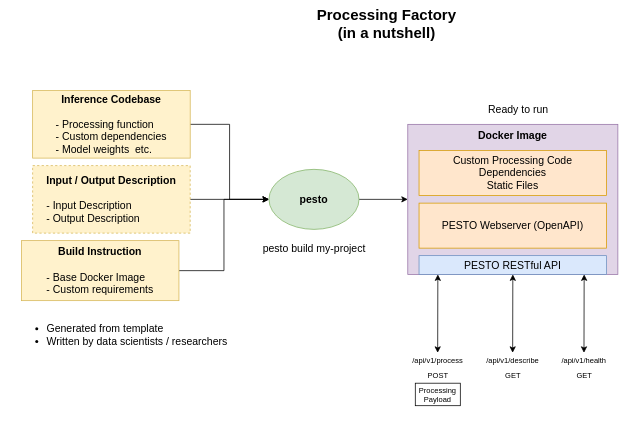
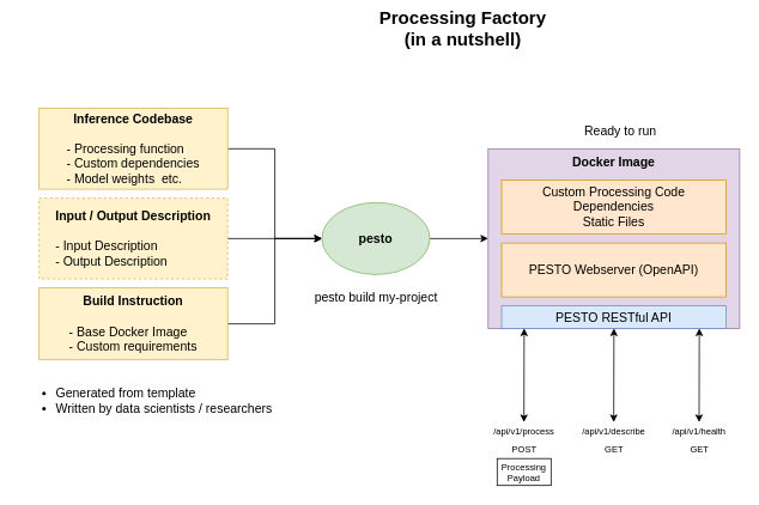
- <mxCell id="8" value="&lt;b style=&quot;font-size: 14px&quot;&gt;Build Instruction&lt;br style=&quot;font-size: 14px&quot;&gt;&lt;br style=&quot;font-size: 14px&quot;&gt;&lt;div style=&quot;text-align: left&quot;&gt;&lt;span style=&quot;font-weight: normal&quot;&gt;- Base Docker Image&lt;/span&gt;&lt;/div&gt;&lt;/b&gt;&lt;div style=&quot;text-align: left&quot;&gt;&lt;span&gt;- Custom requirements&lt;/span&gt;&lt;/div&gt;" style="rounded=0;whiteSpace=wrap;html=1;fillColor=#fff2cc;strokeColor=#d6b656;fontSize=14;" parent="1" vertex="1"><mxGeometry x="28" y="320" width="210" height="80" as="geometry" /></mxCell>
+ <mxCell id="8" value="&lt;b style=&quot;font-size: 14px&quot;&gt;Build Instruction&lt;br style=&quot;font-size: 14px&quot;&gt;&lt;br style=&quot;font-size: 14px&quot;&gt;&lt;div style=&quot;text-align: left&quot;&gt;&lt;span style=&quot;font-weight: normal&quot;&gt;- Base Docker Image&lt;/span&gt;&lt;/div&gt;&lt;/b&gt;&lt;div style=&quot;text-align: left&quot;&gt;&lt;span&gt;- Custom requirements&lt;/span&gt;&lt;/div&gt;" style="rounded=0;whiteSpace=wrap;html=1;fillColor=#fff2cc;strokeColor=#d6b656;fontSize=14;" parent="1" vertex="1"><mxGeometry x="43" y="320" width="210" height="80" as="geometry" /></mxCell>
